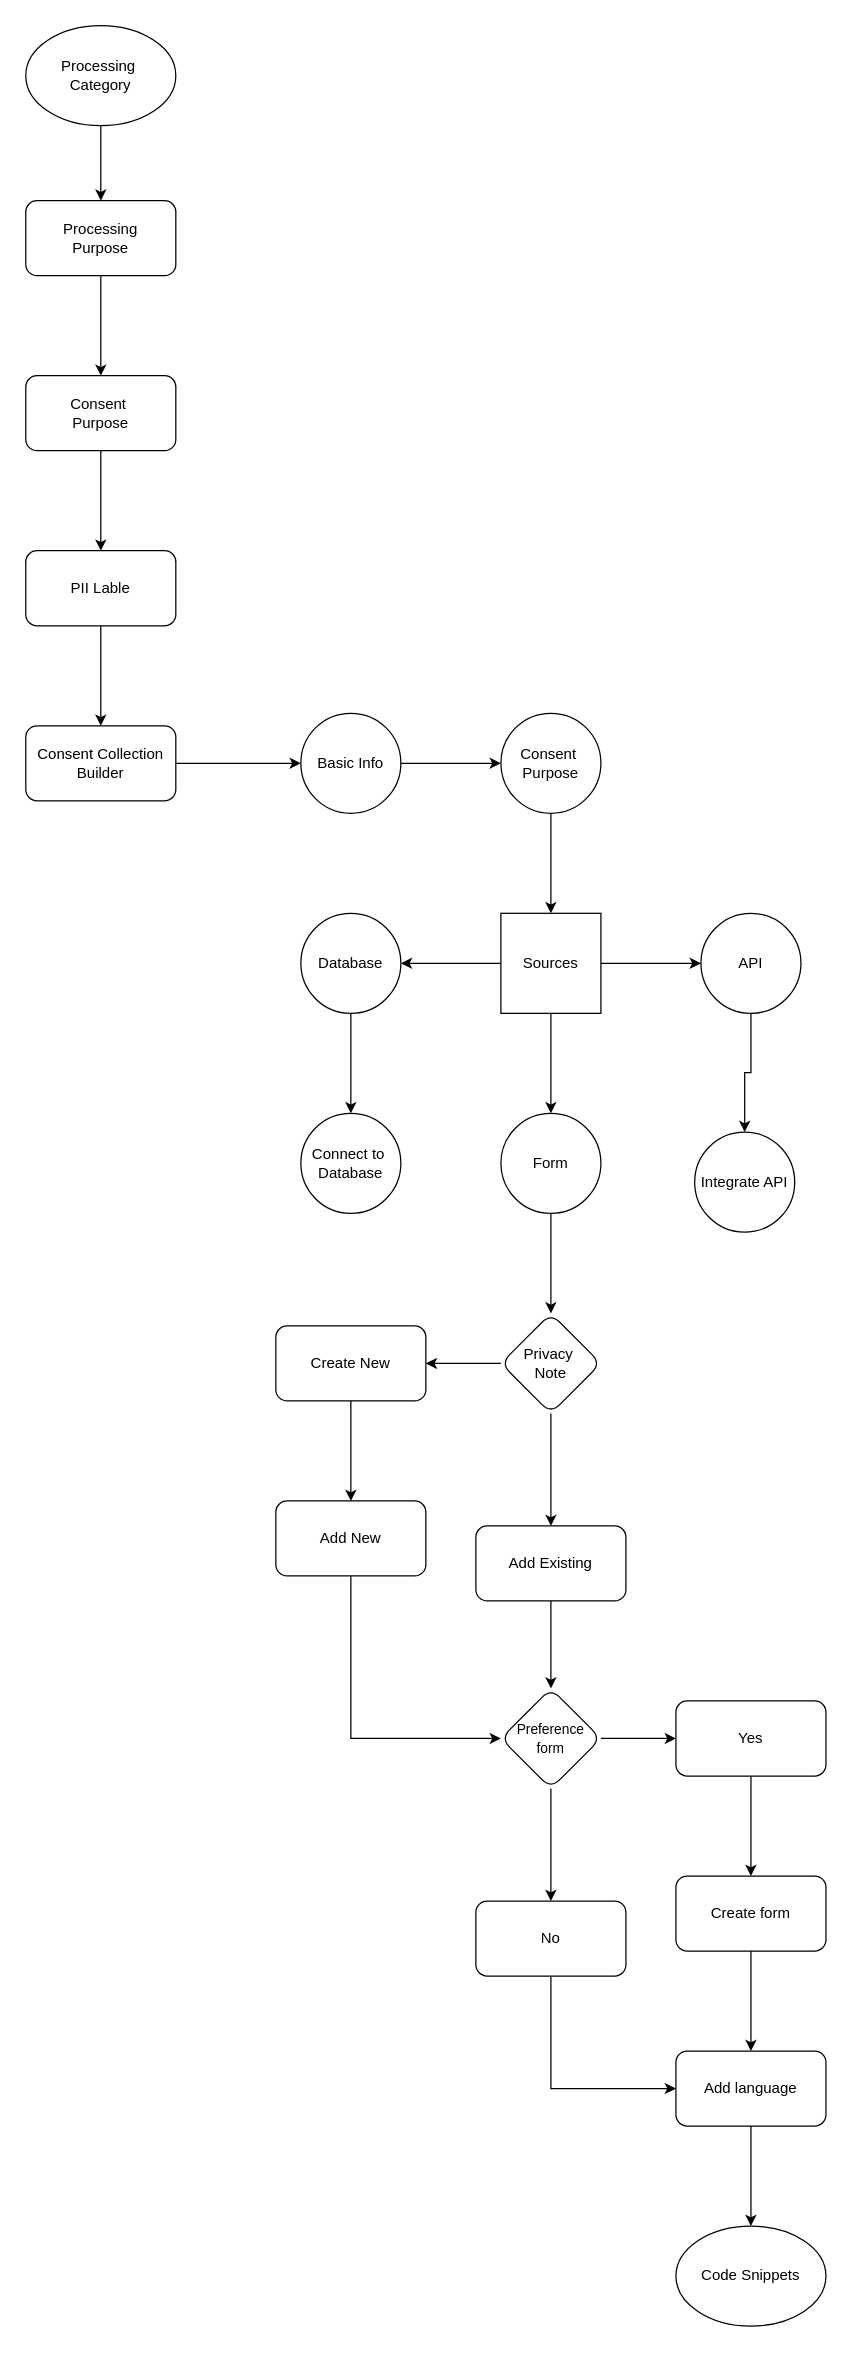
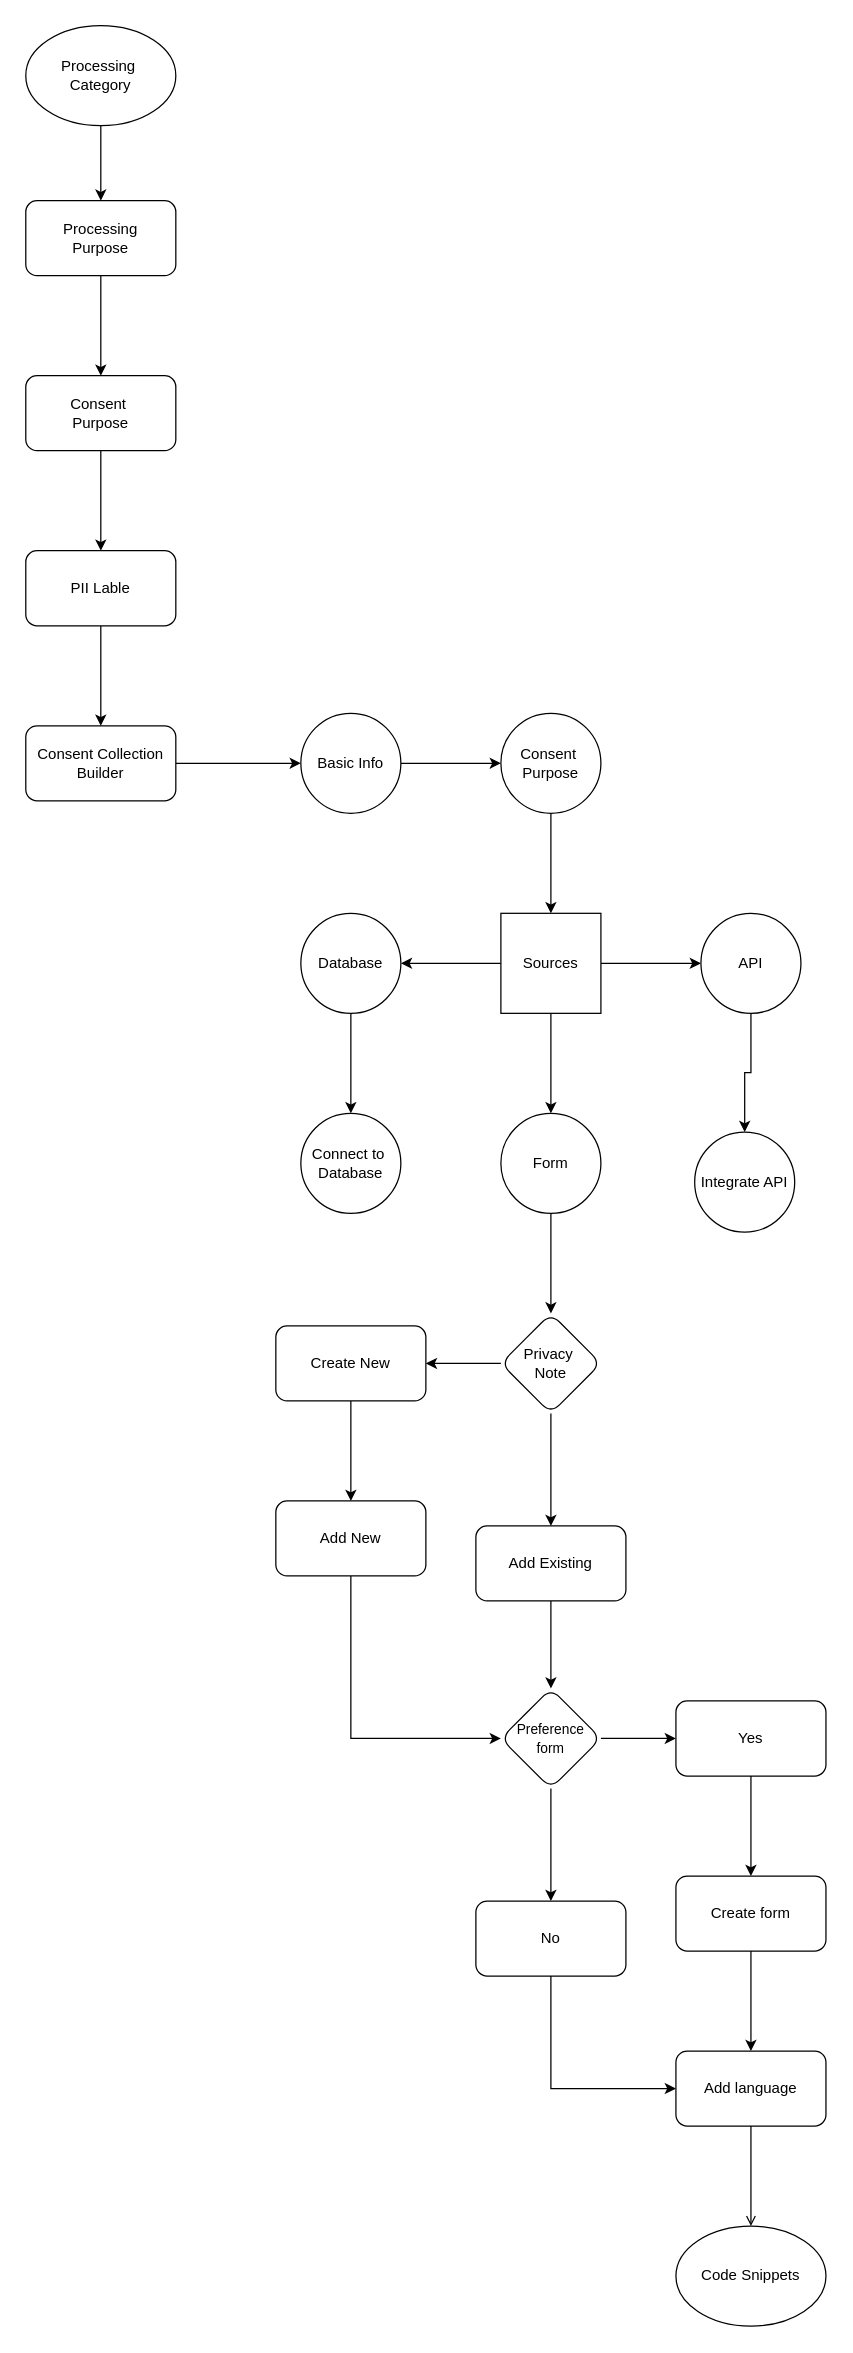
- <mxCell id="48" value="" style="endArrow=classic;html=1;rounded=0;entryX=0.5;entryY=0;entryDx=0;entryDy=0;" edge="1" parent="1" source="45" target="47"><mxGeometry width="50" height="50" relative="1" as="geometry"><mxPoint x="650" y="1640" as="sourcePoint" /><mxPoint x="700" y="1590" as="targetPoint" /></mxGeometry></mxCell>
+ <mxCell id="48" value="" style="endArrow=open;html=1;rounded=0;entryX=0.5;entryY=0;entryDx=0;entryDy=0;" edge="1" parent="1" source="45" target="47"><mxGeometry width="50" height="50" relative="1" as="geometry"><mxPoint x="650" y="1640" as="sourcePoint" /><mxPoint x="700" y="1590" as="targetPoint" /></mxGeometry></mxCell>
